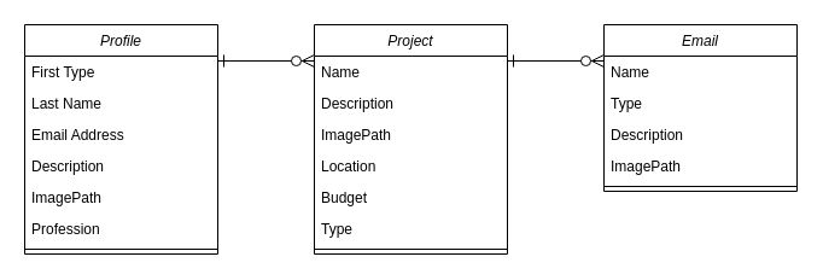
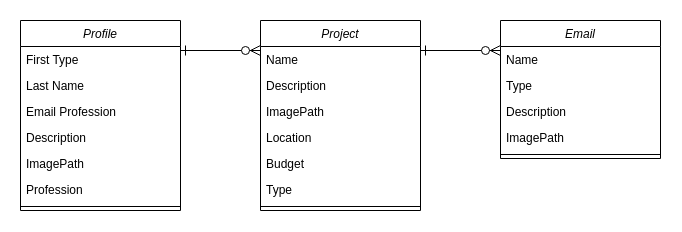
- <mxCell id="5" value="Email Address" style="text;align=left;verticalAlign=top;spacingLeft=4;spacingRight=4;overflow=hidden;rotatable=0;points=[[0,0.5],[1,0.5]];portConstraint=eastwest;rounded=0;shadow=0;html=0;" vertex="1" parent="2"><mxGeometry y="78" width="160" height="26" as="geometry" /></mxCell>
+ <mxCell id="5" value="Email Profession" style="text;align=left;verticalAlign=top;spacingLeft=4;spacingRight=4;overflow=hidden;rotatable=0;points=[[0,0.5],[1,0.5]];portConstraint=eastwest;rounded=0;shadow=0;html=0;" vertex="1" parent="2"><mxGeometry y="78" width="160" height="26" as="geometry" /></mxCell>
